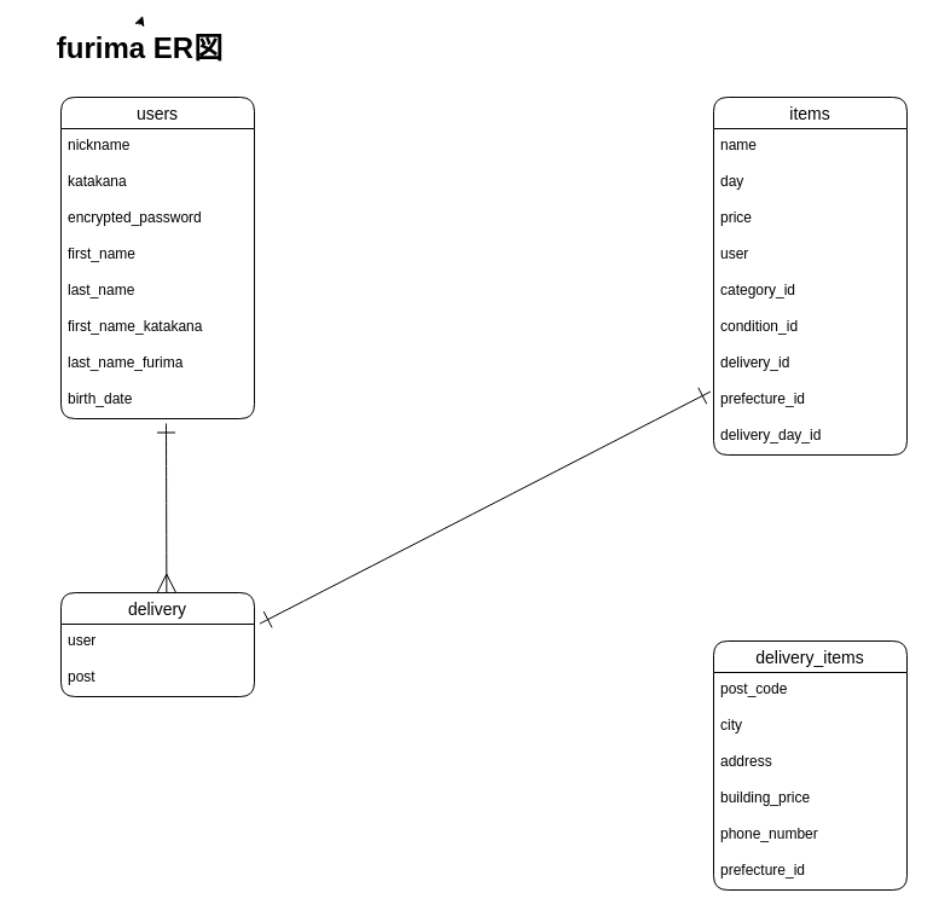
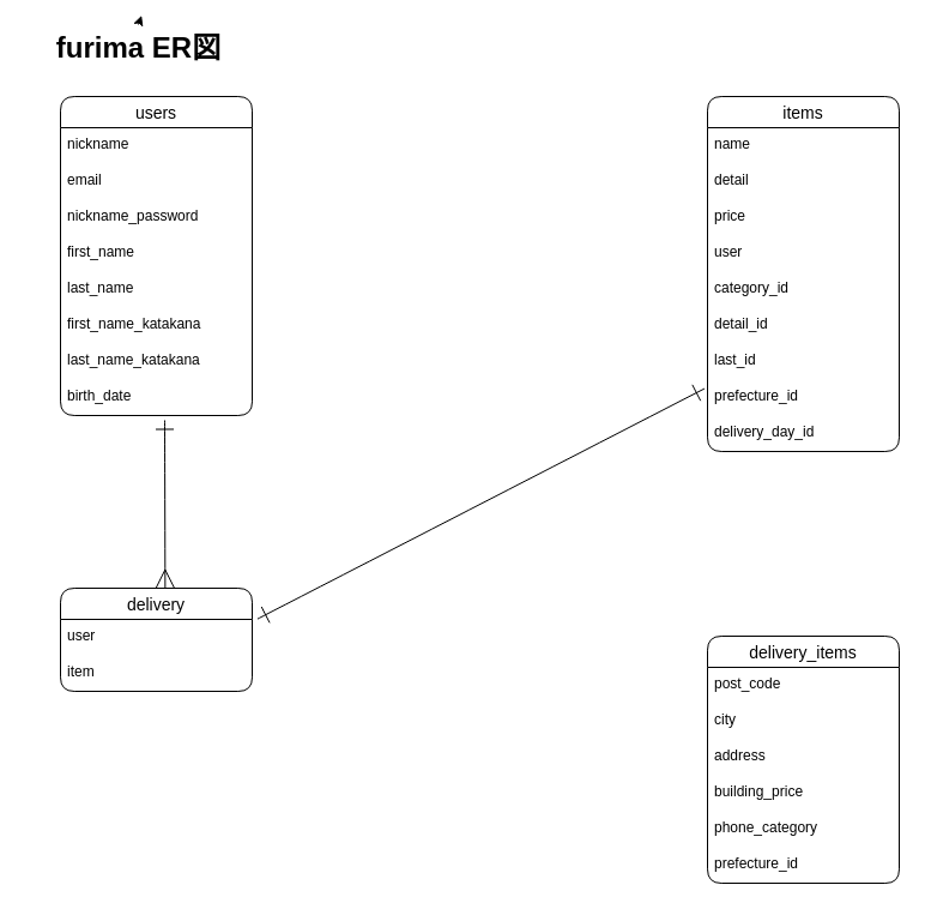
- <mxCell id="5" value="katakana" style="text;strokeColor=none;fillColor=none;spacingLeft=4;spacingRight=4;overflow=hidden;rotatable=0;points=[[0,0.5],[1,0.5]];portConstraint=eastwest;fontSize=12;rounded=1;" vertex="1" parent="3"><mxGeometry y="56" width="160" height="30" as="geometry" /></mxCell>
+ <mxCell id="5" value="email" style="text;strokeColor=none;fillColor=none;spacingLeft=4;spacingRight=4;overflow=hidden;rotatable=0;points=[[0,0.5],[1,0.5]];portConstraint=eastwest;fontSize=12;rounded=1;" vertex="1" parent="3"><mxGeometry y="56" width="160" height="30" as="geometry" /></mxCell>
- <mxCell id="14" value=" day" style="text;strokeColor=none;fillColor=none;spacingLeft=4;spacingRight=4;overflow=hidden;rotatable=0;points=[[0,0.5],[1,0.5]];portConstraint=eastwest;fontSize=12;rounded=1;" vertex="1" parent="12"><mxGeometry y="56" width="160" height="30" as="geometry" /></mxCell>
+ <mxCell id="14" value=" detail" style="text;strokeColor=none;fillColor=none;spacingLeft=4;spacingRight=4;overflow=hidden;rotatable=0;points=[[0,0.5],[1,0.5]];portConstraint=eastwest;fontSize=12;rounded=1;" vertex="1" parent="12"><mxGeometry y="56" width="160" height="30" as="geometry" /></mxCell>
- <mxCell id="6" value="encrypted_password" style="text;strokeColor=none;fillColor=none;spacingLeft=4;spacingRight=4;overflow=hidden;rotatable=0;points=[[0,0.5],[1,0.5]];portConstraint=eastwest;fontSize=12;rounded=1;" vertex="1" parent="3"><mxGeometry y="86" width="160" height="30" as="geometry" /></mxCell>
+ <mxCell id="6" value="nickname_password" style="text;strokeColor=none;fillColor=none;spacingLeft=4;spacingRight=4;overflow=hidden;rotatable=0;points=[[0,0.5],[1,0.5]];portConstraint=eastwest;fontSize=12;rounded=1;" vertex="1" parent="3"><mxGeometry y="86" width="160" height="30" as="geometry" /></mxCell>
- <mxCell id="18" value="condition_id" style="text;strokeColor=none;fillColor=none;spacingLeft=4;spacingRight=4;overflow=hidden;rotatable=0;points=[[0,0.5],[1,0.5]];portConstraint=eastwest;fontSize=12;rounded=1;" vertex="1" parent="12"><mxGeometry y="176" width="160" height="30" as="geometry" /></mxCell>
+ <mxCell id="18" value="detail_id" style="text;strokeColor=none;fillColor=none;spacingLeft=4;spacingRight=4;overflow=hidden;rotatable=0;points=[[0,0.5],[1,0.5]];portConstraint=eastwest;fontSize=12;rounded=1;" vertex="1" parent="12"><mxGeometry y="176" width="160" height="30" as="geometry" /></mxCell>
- <mxCell id="10" value="last_name_furima" style="text;strokeColor=none;fillColor=none;spacingLeft=4;spacingRight=4;overflow=hidden;rotatable=0;points=[[0,0.5],[1,0.5]];portConstraint=eastwest;fontSize=12;rounded=1;" vertex="1" parent="3"><mxGeometry y="206" width="160" height="30" as="geometry" /></mxCell>
+ <mxCell id="10" value="last_name_katakana" style="text;strokeColor=none;fillColor=none;spacingLeft=4;spacingRight=4;overflow=hidden;rotatable=0;points=[[0,0.5],[1,0.5]];portConstraint=eastwest;fontSize=12;rounded=1;" vertex="1" parent="3"><mxGeometry y="206" width="160" height="30" as="geometry" /></mxCell>
- <mxCell id="19" value=" delivery_id" style="text;strokeColor=none;fillColor=none;spacingLeft=4;spacingRight=4;overflow=hidden;rotatable=0;points=[[0,0.5],[1,0.5]];portConstraint=eastwest;fontSize=12;rounded=1;" vertex="1" parent="12"><mxGeometry y="206" width="160" height="30" as="geometry" /></mxCell>
+ <mxCell id="19" value=" last_id" style="text;strokeColor=none;fillColor=none;spacingLeft=4;spacingRight=4;overflow=hidden;rotatable=0;points=[[0,0.5],[1,0.5]];portConstraint=eastwest;fontSize=12;rounded=1;" vertex="1" parent="12"><mxGeometry y="206" width="160" height="30" as="geometry" /></mxCell>
- <mxCell id="24" value="post" style="text;strokeColor=none;fillColor=none;spacingLeft=4;spacingRight=4;overflow=hidden;rotatable=0;points=[[0,0.5],[1,0.5]];portConstraint=eastwest;fontSize=12;rounded=1;" vertex="1" parent="22"><mxGeometry y="56" width="160" height="30" as="geometry" /></mxCell>
+ <mxCell id="24" value="item" style="text;strokeColor=none;fillColor=none;spacingLeft=4;spacingRight=4;overflow=hidden;rotatable=0;points=[[0,0.5],[1,0.5]];portConstraint=eastwest;fontSize=12;rounded=1;" vertex="1" parent="22"><mxGeometry y="56" width="160" height="30" as="geometry" /></mxCell>
- <mxCell id="30" value="phone_number" style="text;strokeColor=none;fillColor=none;spacingLeft=4;spacingRight=4;overflow=hidden;rotatable=0;points=[[0,0.5],[1,0.5]];portConstraint=eastwest;fontSize=12;rounded=1;" vertex="1" parent="25"><mxGeometry y="146" width="160" height="30" as="geometry" /></mxCell>
+ <mxCell id="30" value="phone_category" style="text;strokeColor=none;fillColor=none;spacingLeft=4;spacingRight=4;overflow=hidden;rotatable=0;points=[[0,0.5],[1,0.5]];portConstraint=eastwest;fontSize=12;rounded=1;" vertex="1" parent="25"><mxGeometry y="146" width="160" height="30" as="geometry" /></mxCell>
